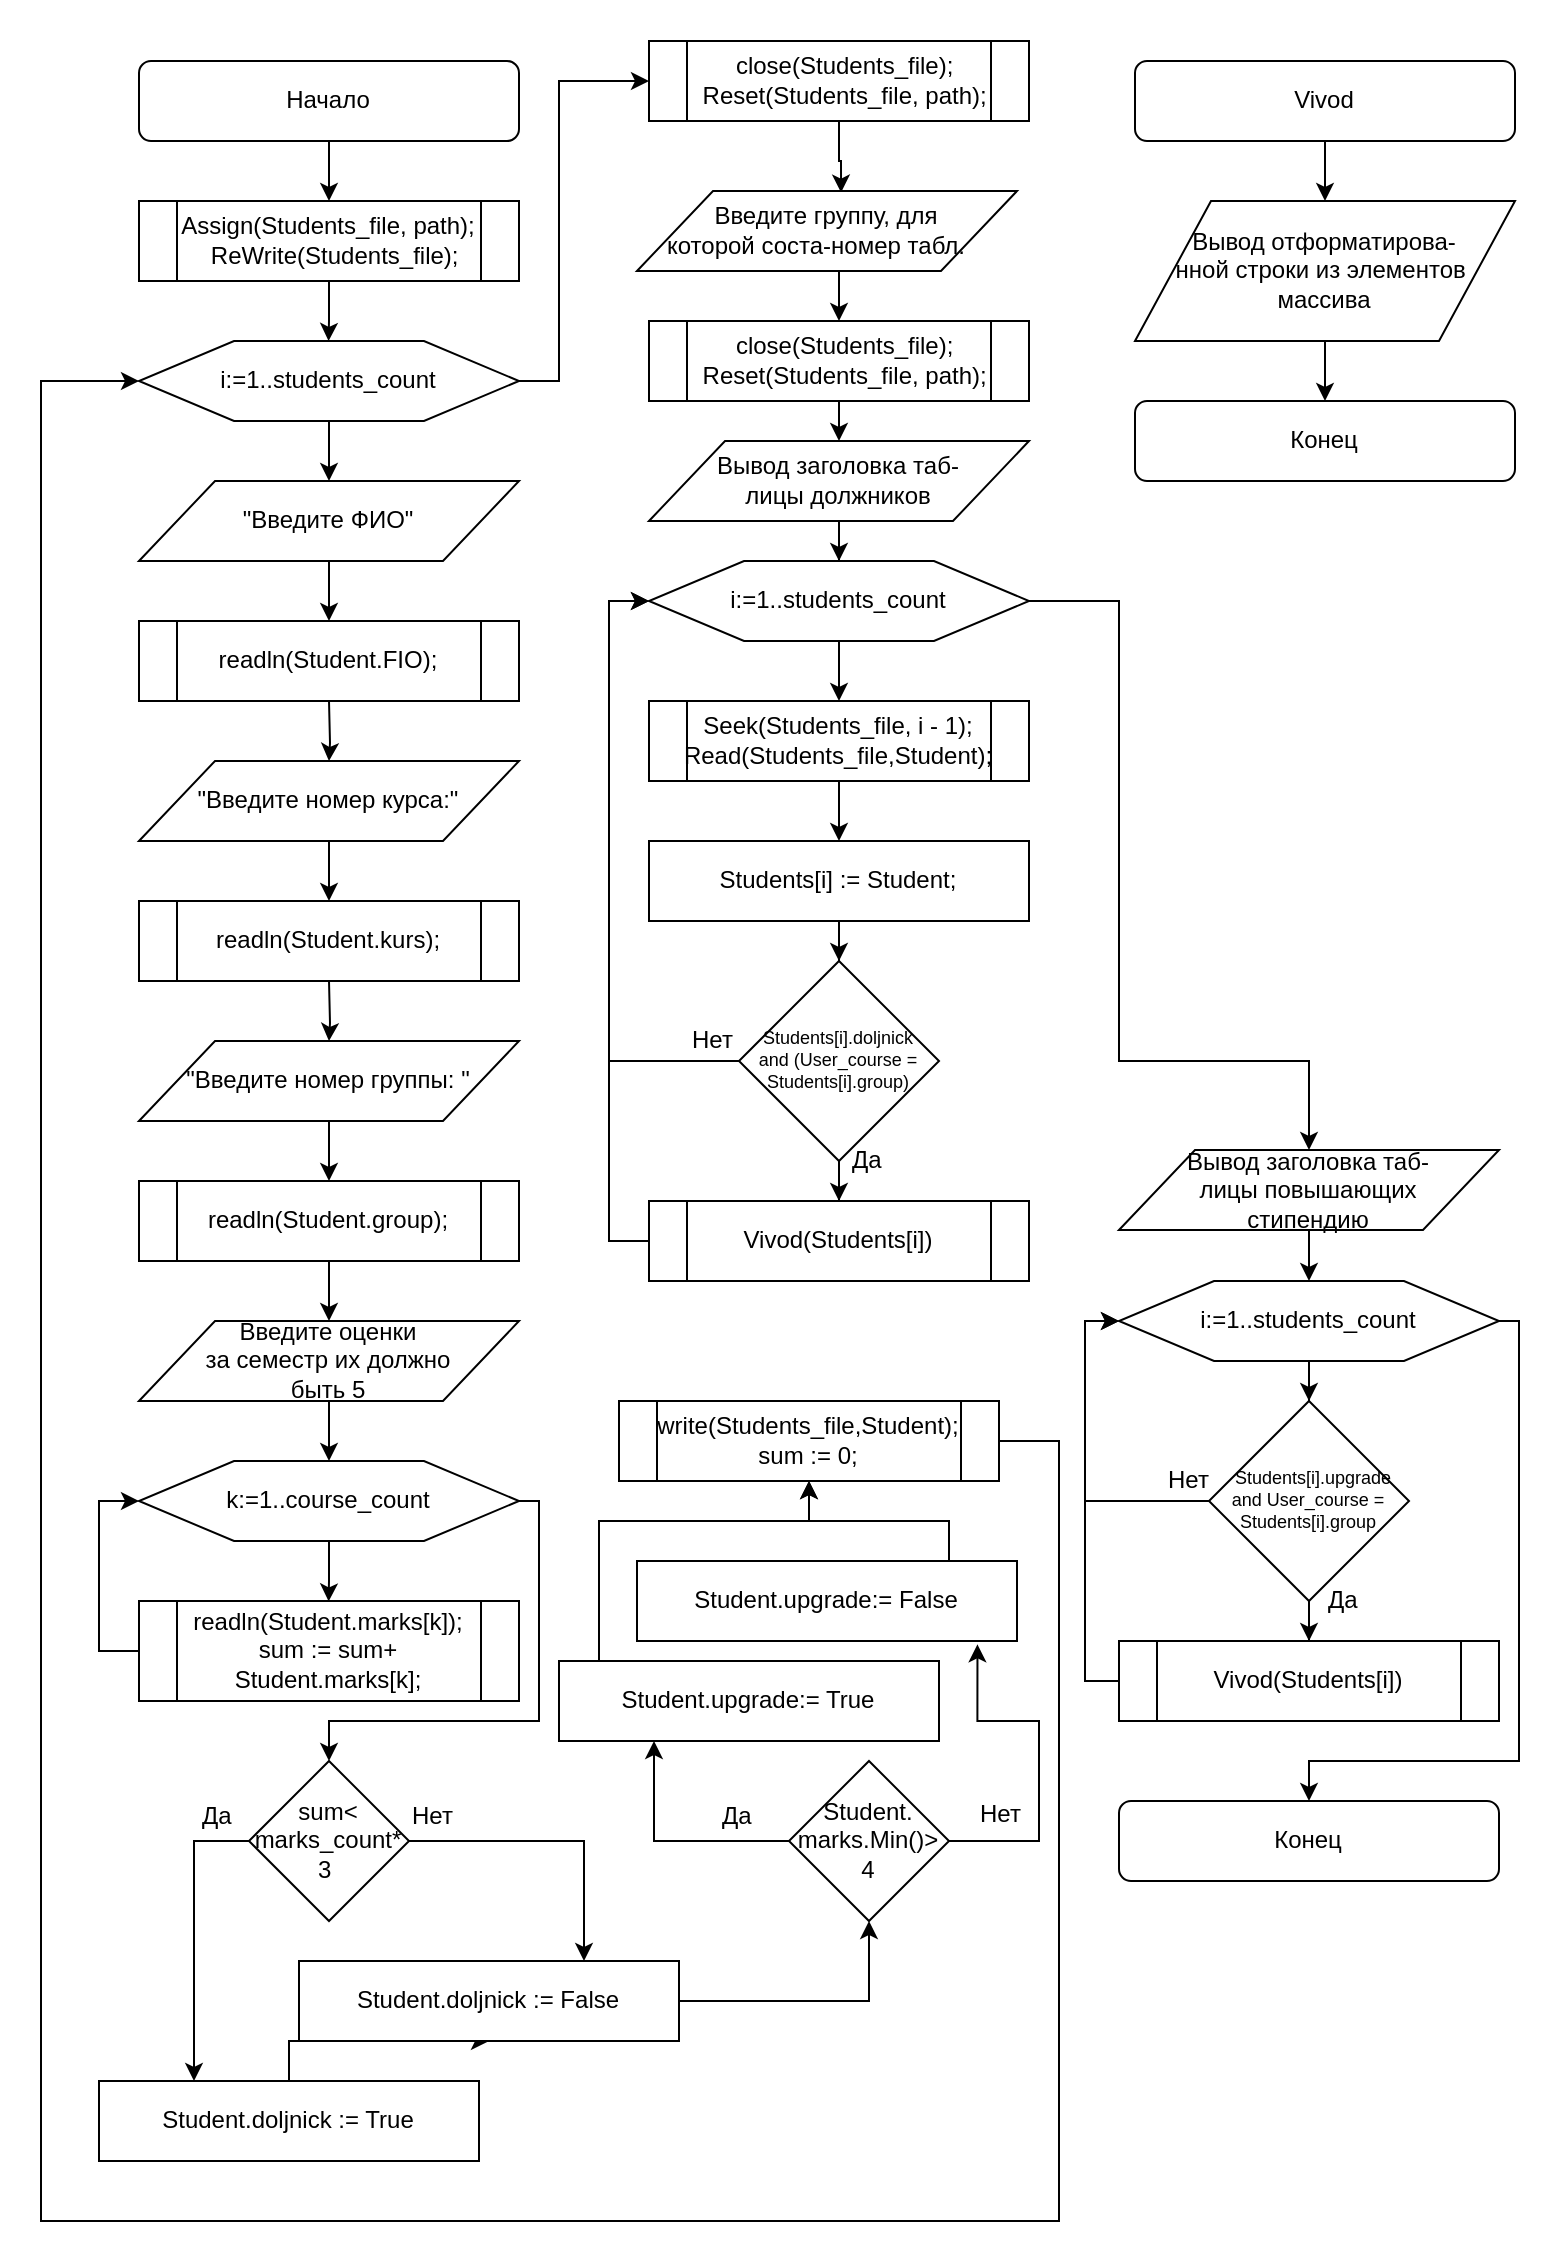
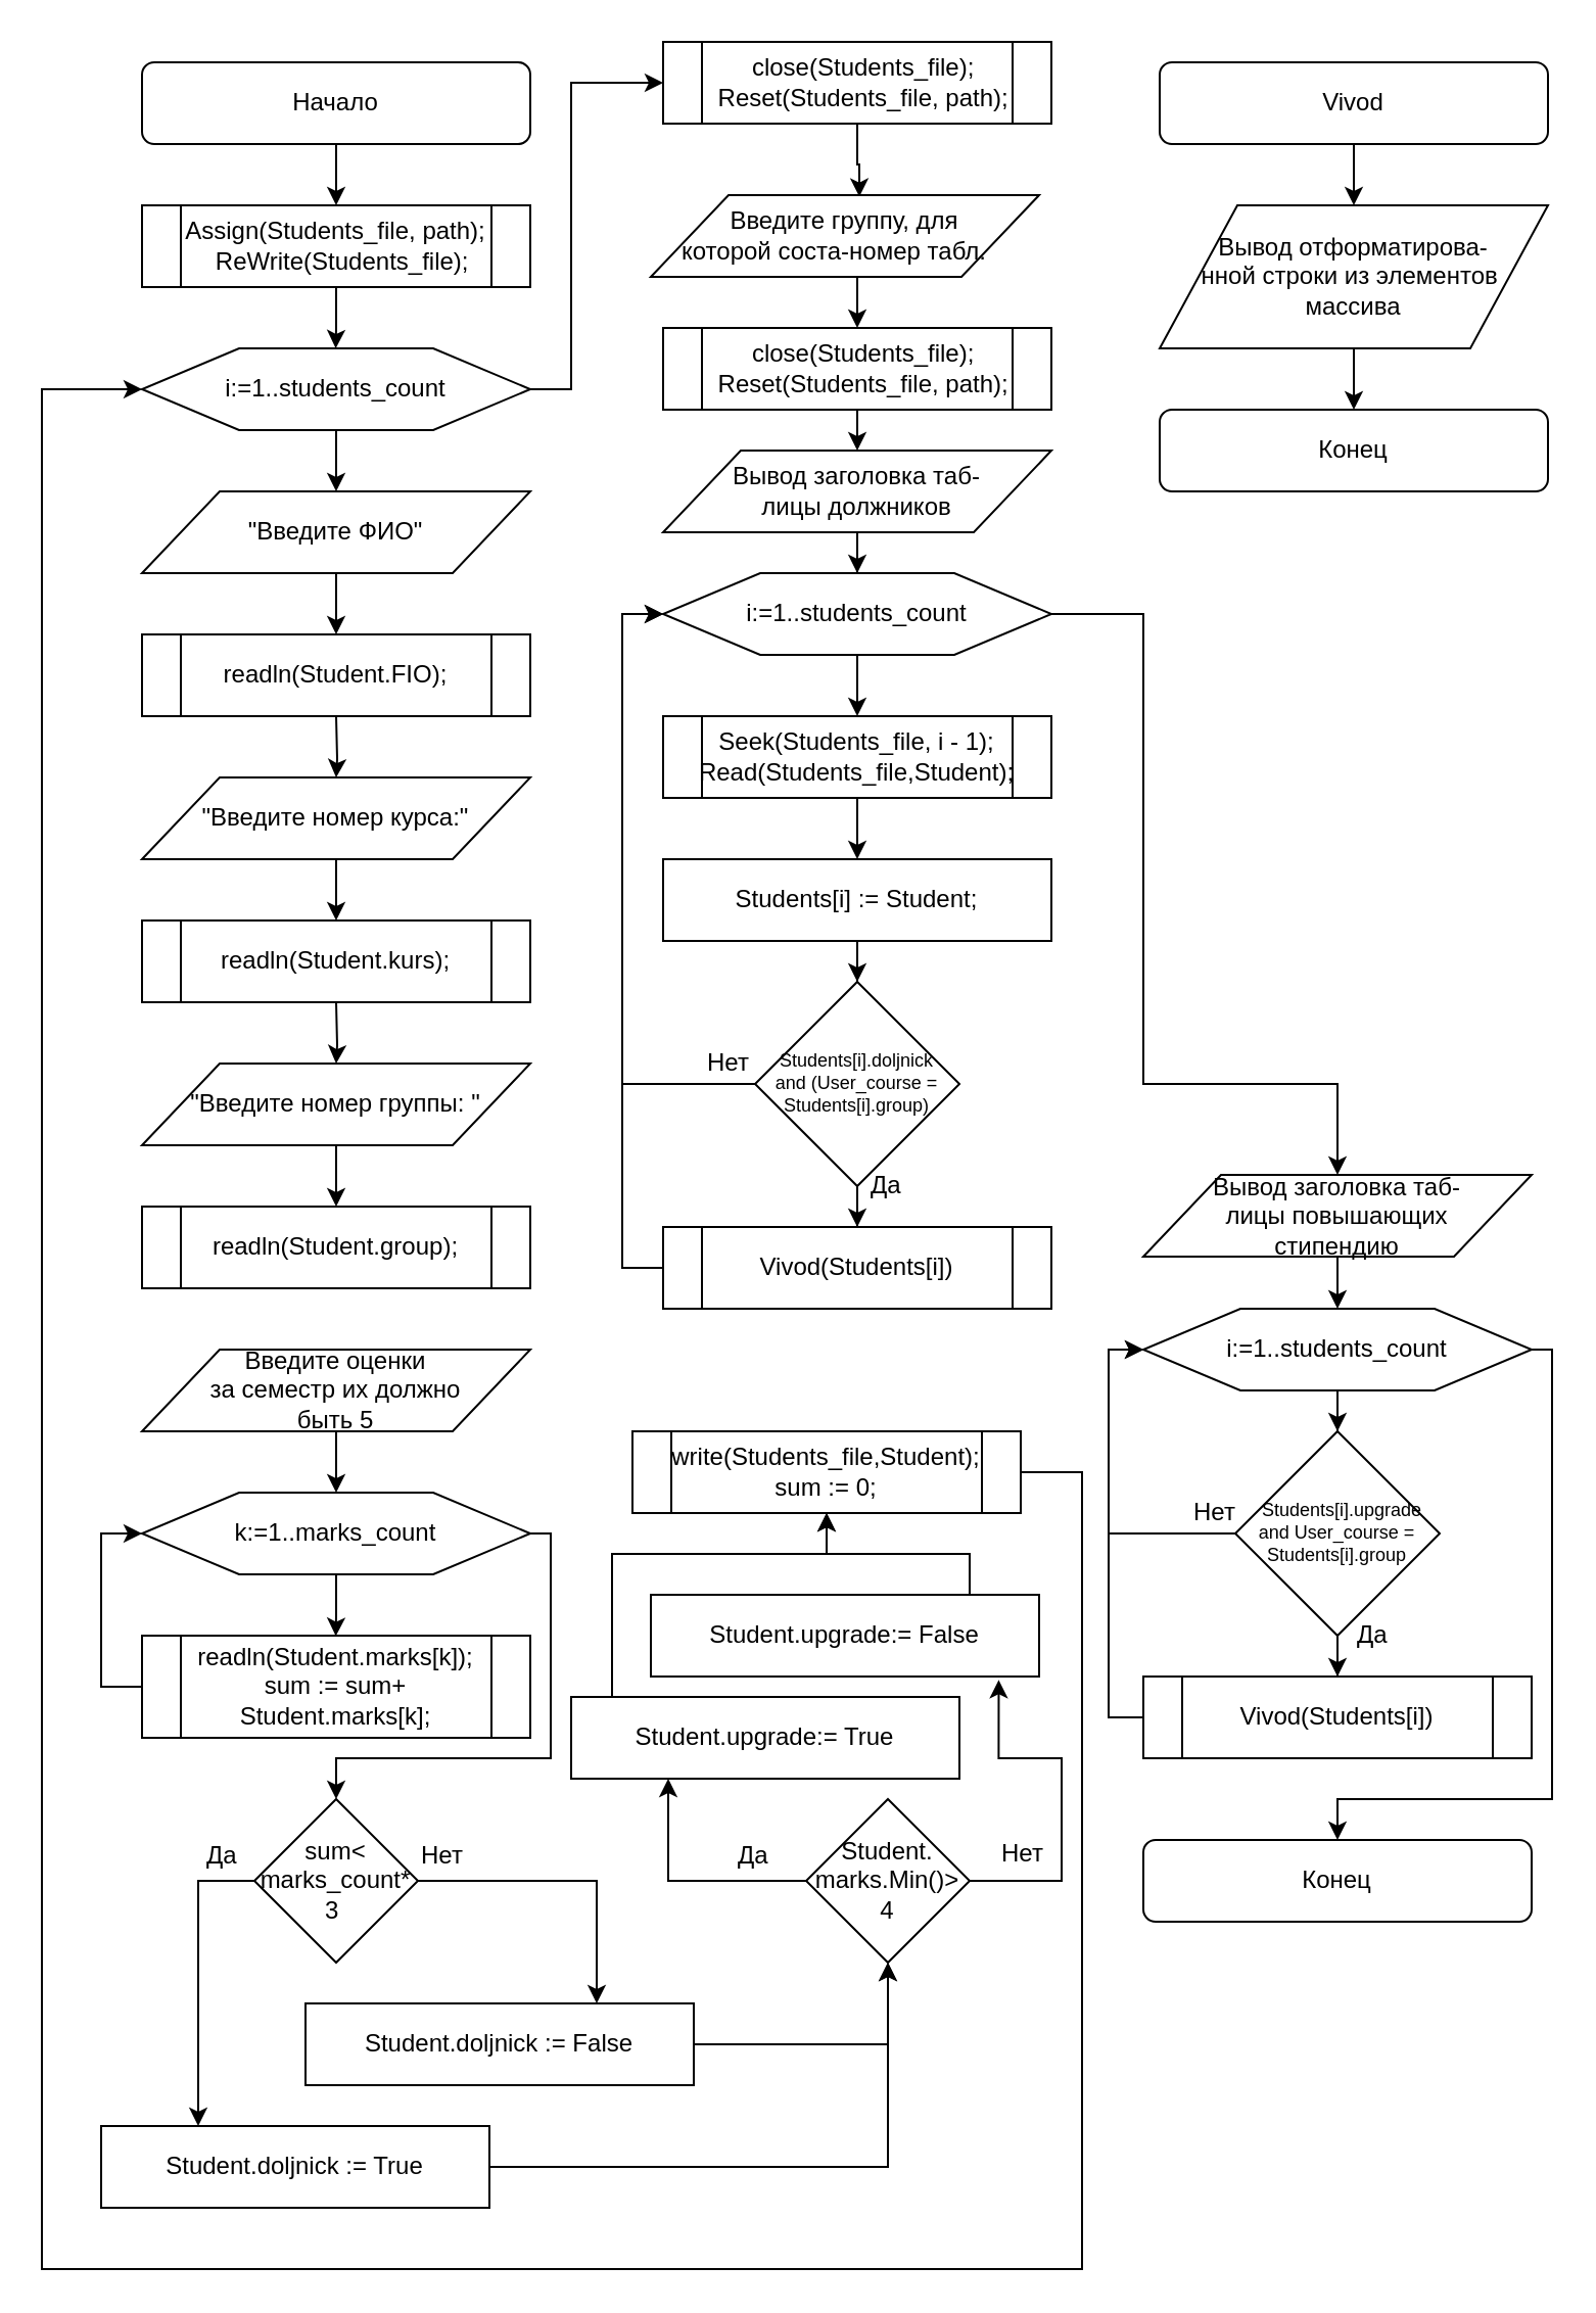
- <mxCell id="23" style="edgeStyle=orthogonalEdgeStyle;rounded=0;orthogonalLoop=1;jettySize=auto;html=1;entryX=0.5;entryY=0;entryDx=0;entryDy=0;" parent="1" source="24" target="27" edge="1"><mxGeometry relative="1" as="geometry" /></mxCell>
- <mxCell id="30" value="k:=1..course_count" style="shape=hexagon;perimeter=hexagonPerimeter2;whiteSpace=wrap;html=1;" parent="1" vertex="1"><mxGeometry x="69" y="730" width="190" height="40" as="geometry" /></mxCell>
+ <mxCell id="30" value="k:=1..marks_count" style="shape=hexagon;perimeter=hexagonPerimeter2;whiteSpace=wrap;html=1;" parent="1" vertex="1"><mxGeometry x="69" y="730" width="190" height="40" as="geometry" /></mxCell>
- <mxCell id="36" style="edgeStyle=orthogonalEdgeStyle;rounded=0;orthogonalLoop=1;jettySize=auto;html=1;" parent="1" source="37" target="39" edge="1"><mxGeometry relative="1" as="geometry" /></mxCell>
+ <mxCell id="36" style="edgeStyle=orthogonalEdgeStyle;rounded=0;orthogonalLoop=1;jettySize=auto;html=1;entryX=0.5;entryY=1;entryDx=0;entryDy=0;" parent="1" source="37" target="44" edge="1"><mxGeometry relative="1" as="geometry" /></mxCell>
